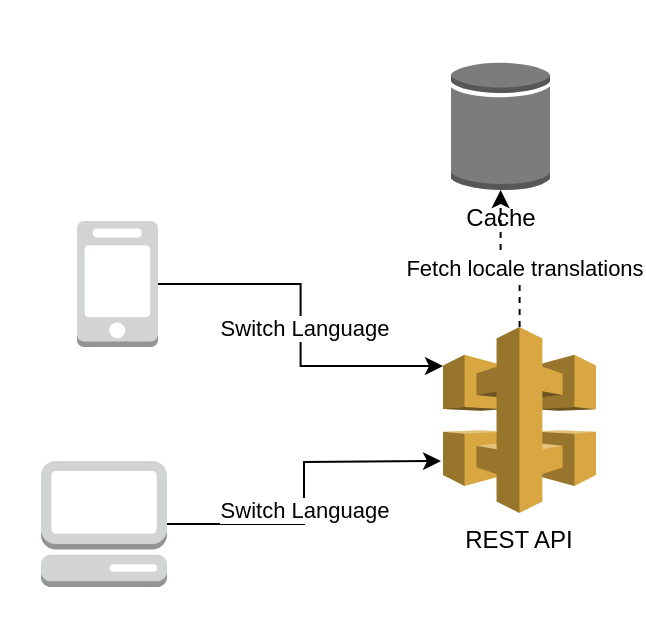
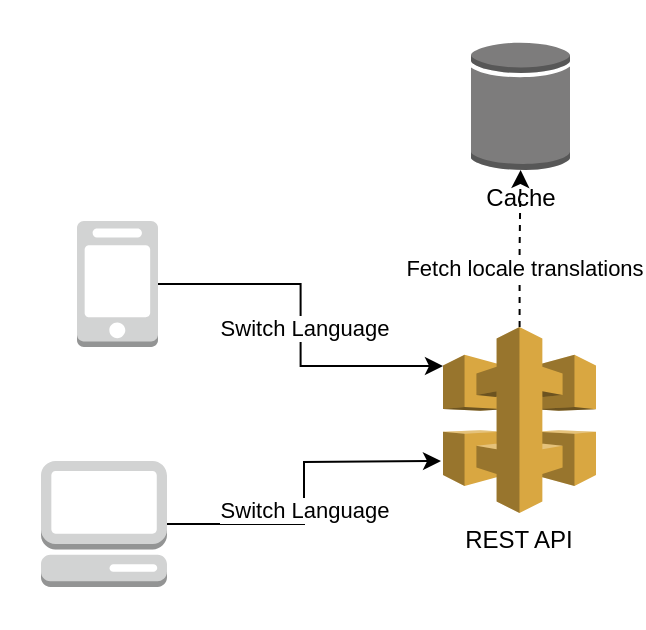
- <mxCell id="11" value="Cache" style="outlineConnect=0;dashed=0;verticalLabelPosition=bottom;verticalAlign=top;align=center;html=1;shape=mxgraph.aws3.generic_database;fillColor=#7D7C7C;gradientColor=none;" parent="1" vertex="1"><mxGeometry x="225" y="30" width="49.5" height="64.5" as="geometry" /></mxCell>
+ <mxCell id="11" value="Cache" style="outlineConnect=0;dashed=0;verticalLabelPosition=bottom;verticalAlign=top;align=center;html=1;shape=mxgraph.aws3.generic_database;fillColor=#7D7C7C;gradientColor=none;" parent="1" vertex="1"><mxGeometry x="235" y="20" width="49.5" height="64.5" as="geometry" /></mxCell>
